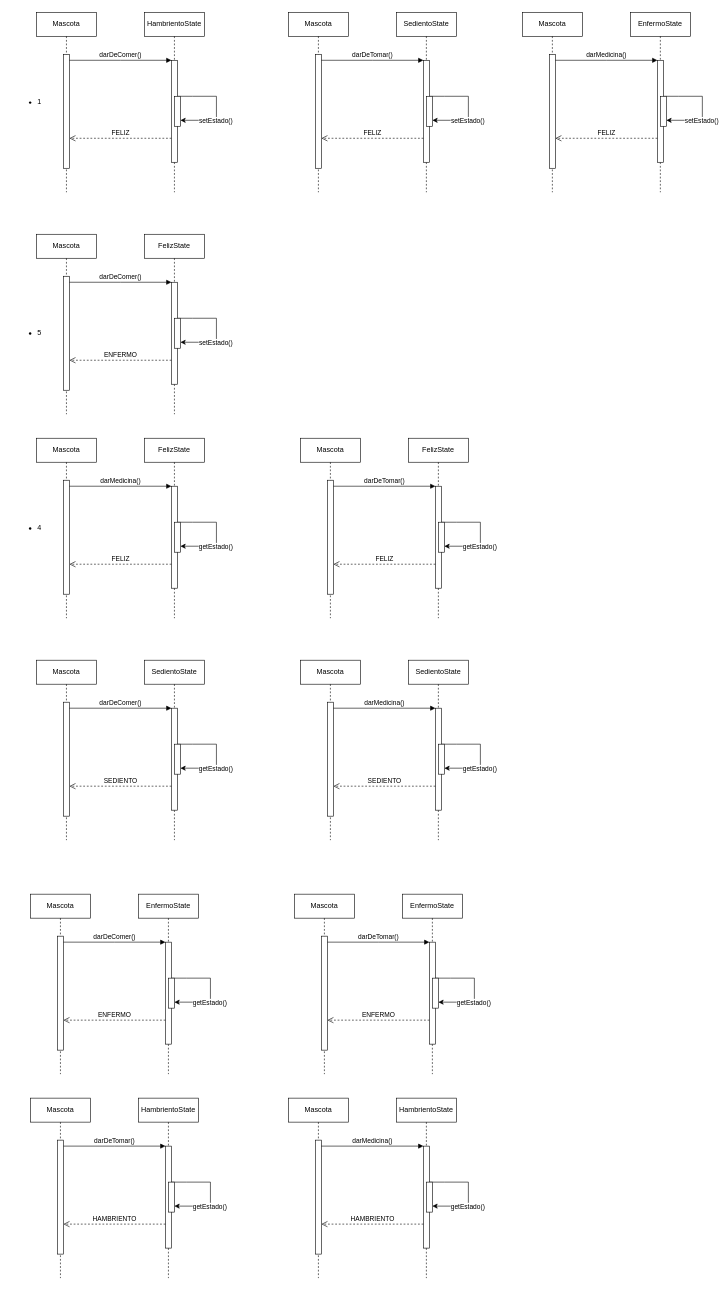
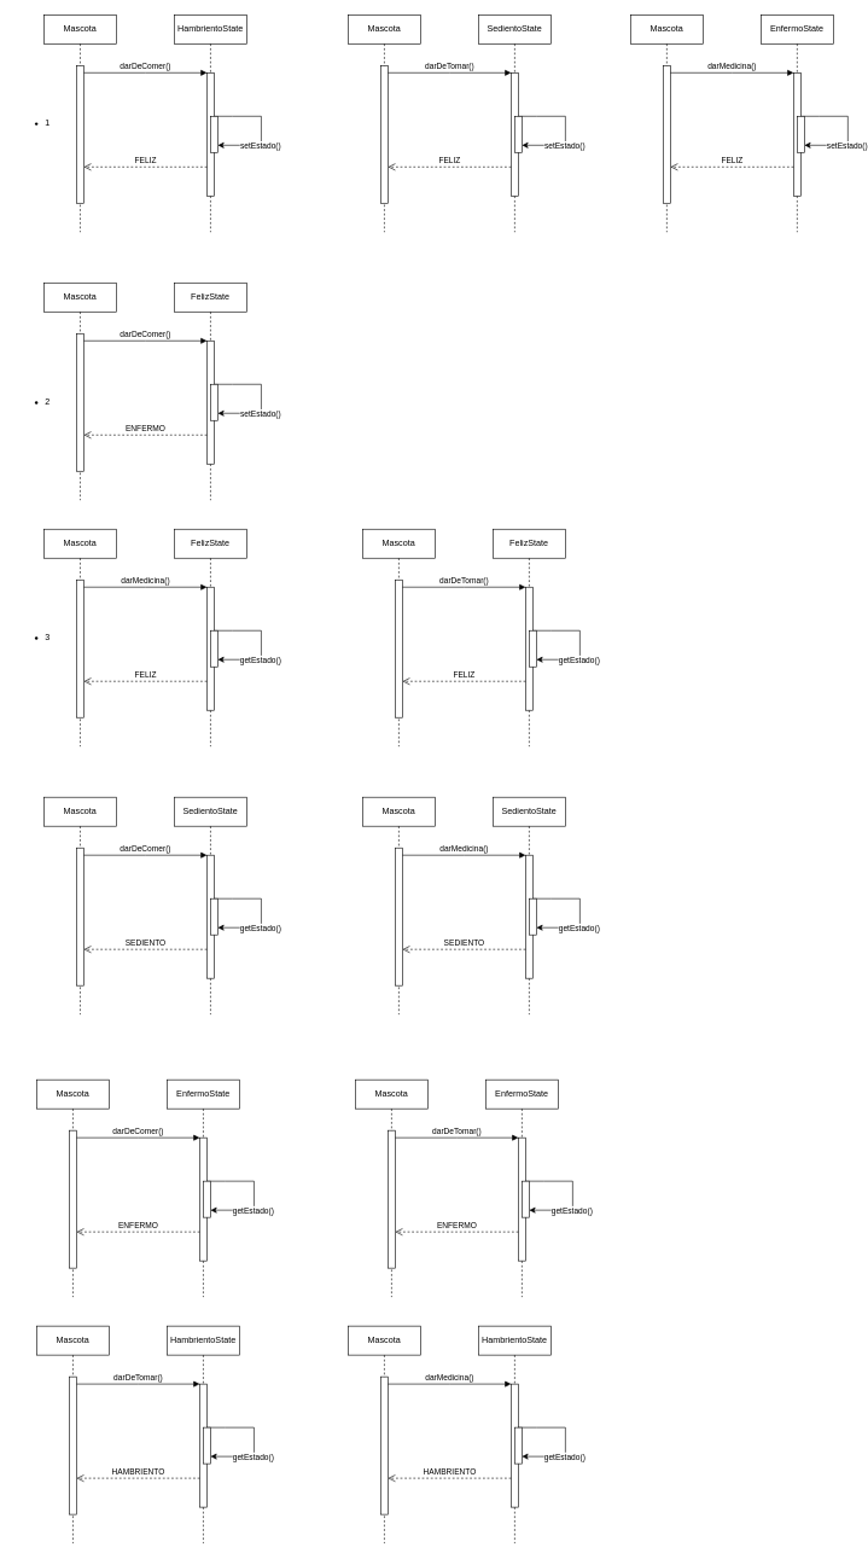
- <mxCell id="102" value="&lt;ul&gt;&lt;li&gt;5&lt;/li&gt;&lt;/ul&gt;" style="text;strokeColor=none;fillColor=none;html=1;whiteSpace=wrap;verticalAlign=middle;overflow=hidden;" vertex="1" parent="1"><mxGeometry y="525" width="90" height="60" as="geometry" x="20" /></mxCell>
+ <mxCell id="102" value="&lt;ul&gt;&lt;li&gt;2&lt;/li&gt;&lt;/ul&gt;" style="text;strokeColor=none;fillColor=none;html=1;whiteSpace=wrap;verticalAlign=middle;overflow=hidden;" vertex="1" parent="1"><mxGeometry y="525" width="90" height="60" as="geometry" x="20" /></mxCell>
- <mxCell id="103" value="&lt;ul&gt;&lt;li&gt;4&lt;/li&gt;&lt;/ul&gt;" style="text;strokeColor=none;fillColor=none;html=1;whiteSpace=wrap;verticalAlign=middle;overflow=hidden;" vertex="1" parent="1"><mxGeometry y="850" width="90" height="60" as="geometry" x="20" /></mxCell>
+ <mxCell id="103" value="&lt;ul&gt;&lt;li&gt;3&lt;/li&gt;&lt;/ul&gt;" style="text;strokeColor=none;fillColor=none;html=1;whiteSpace=wrap;verticalAlign=middle;overflow=hidden;" vertex="1" parent="1"><mxGeometry y="850" width="90" height="60" as="geometry" x="20" /></mxCell>
